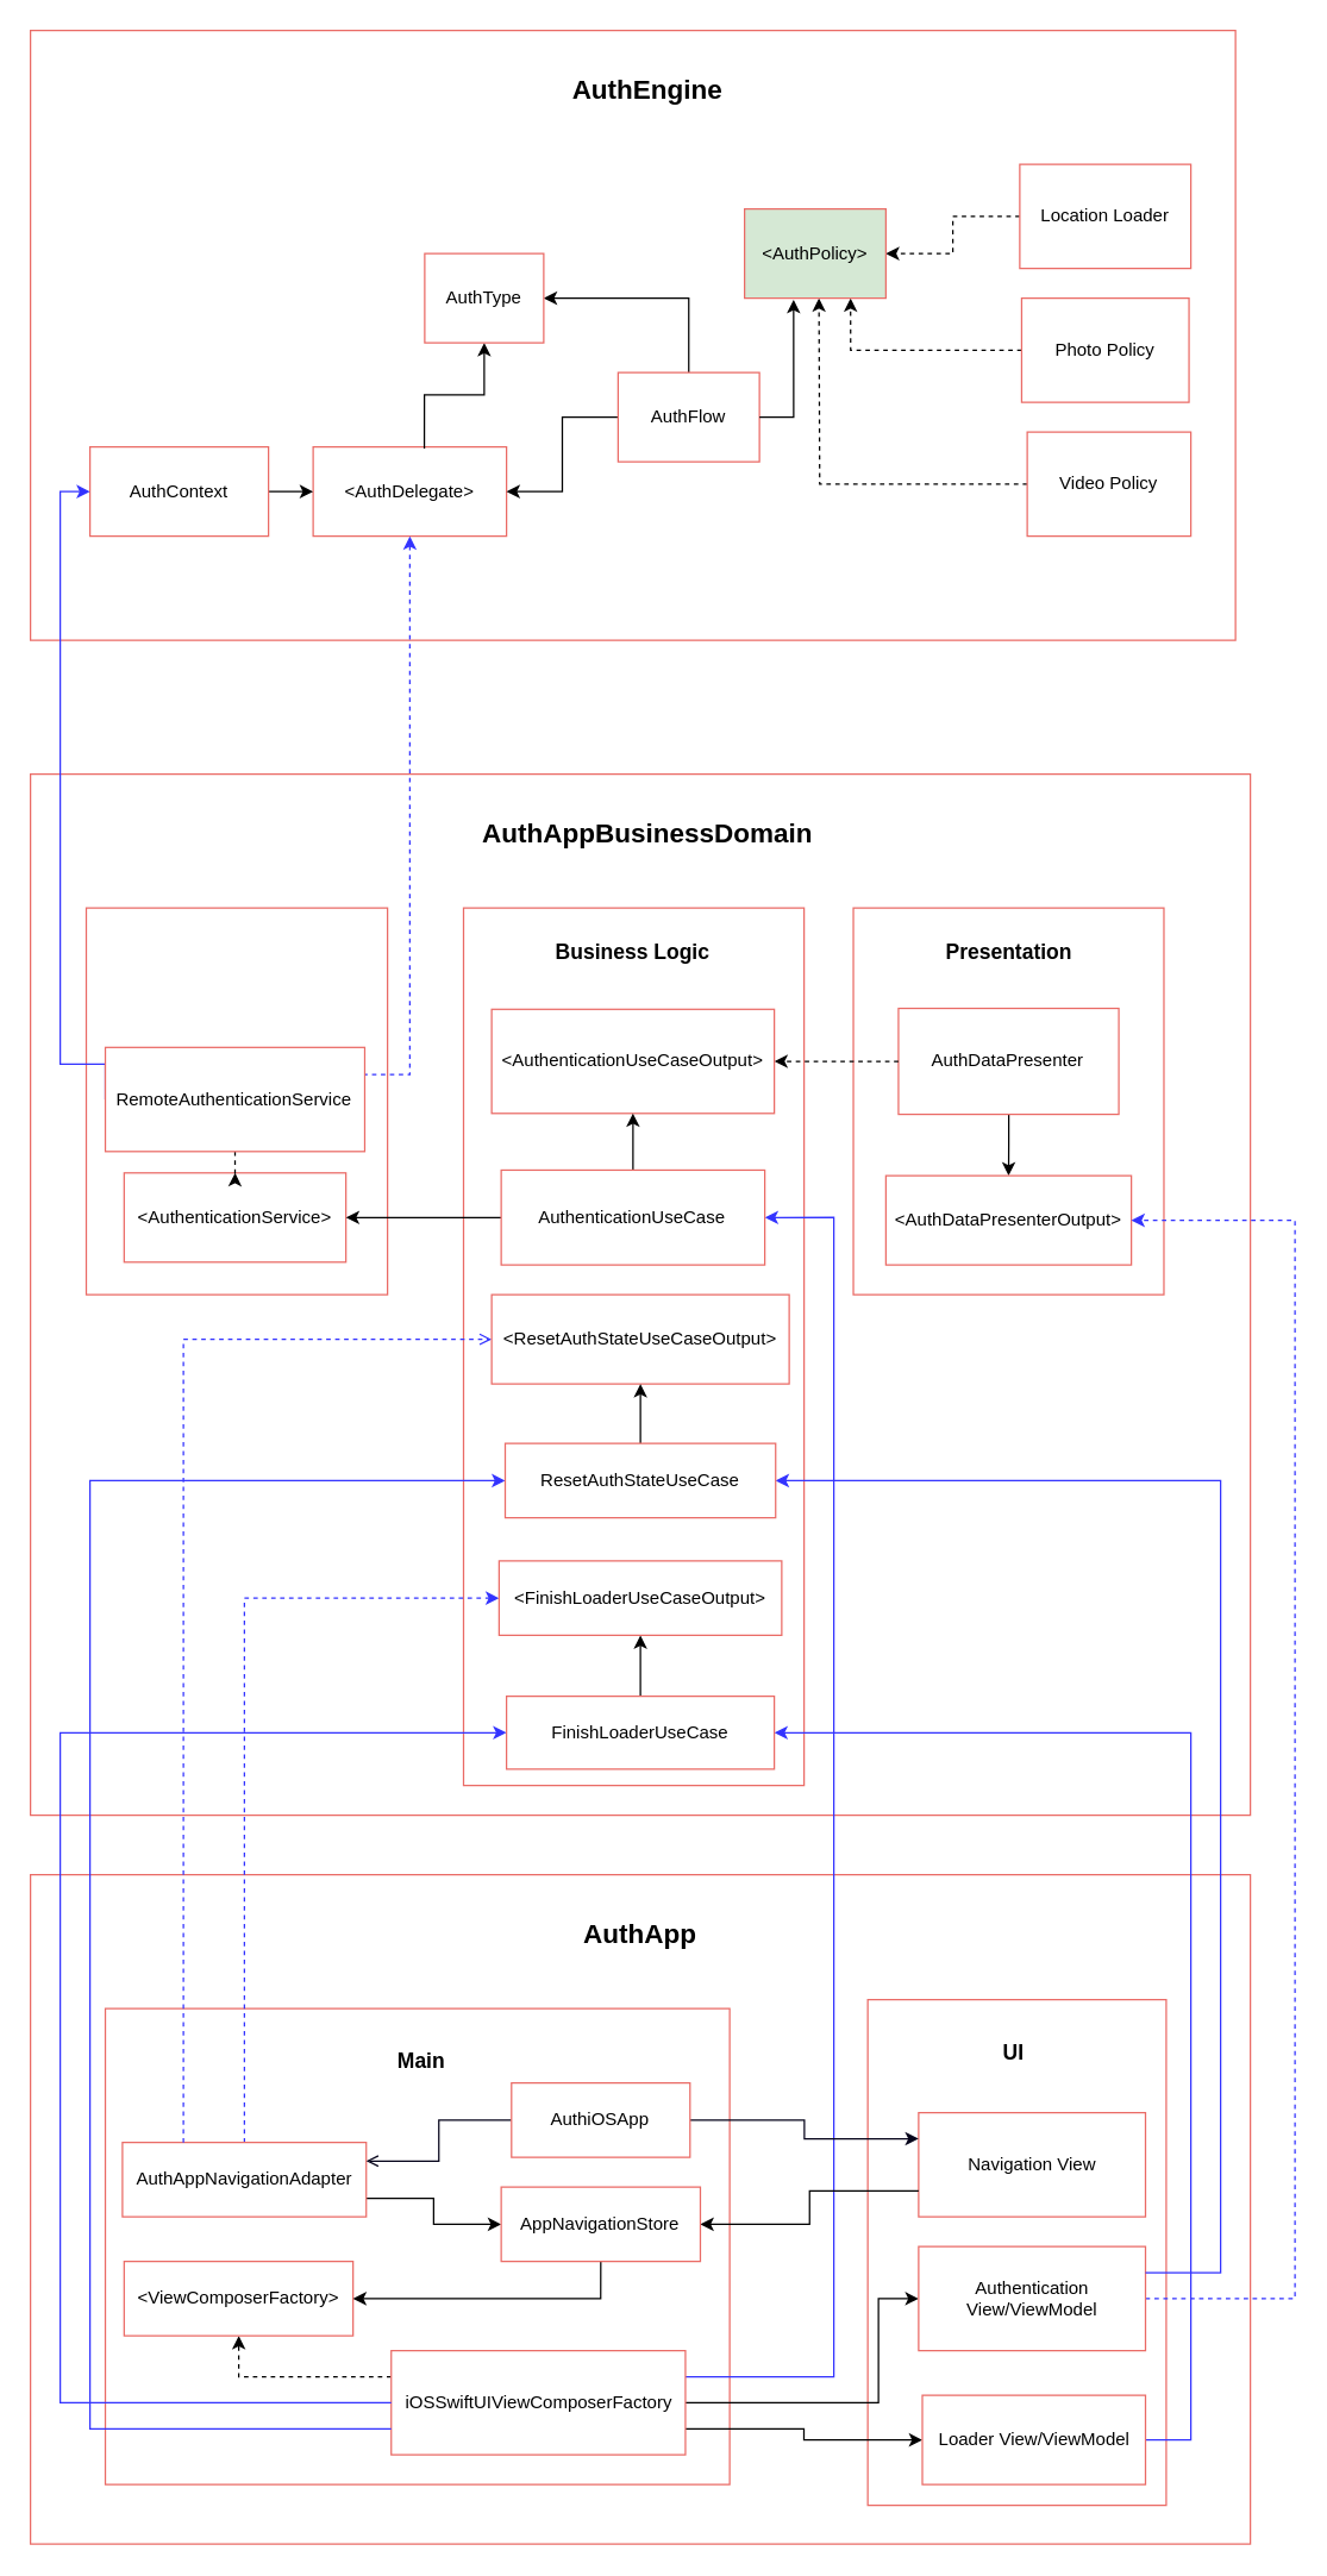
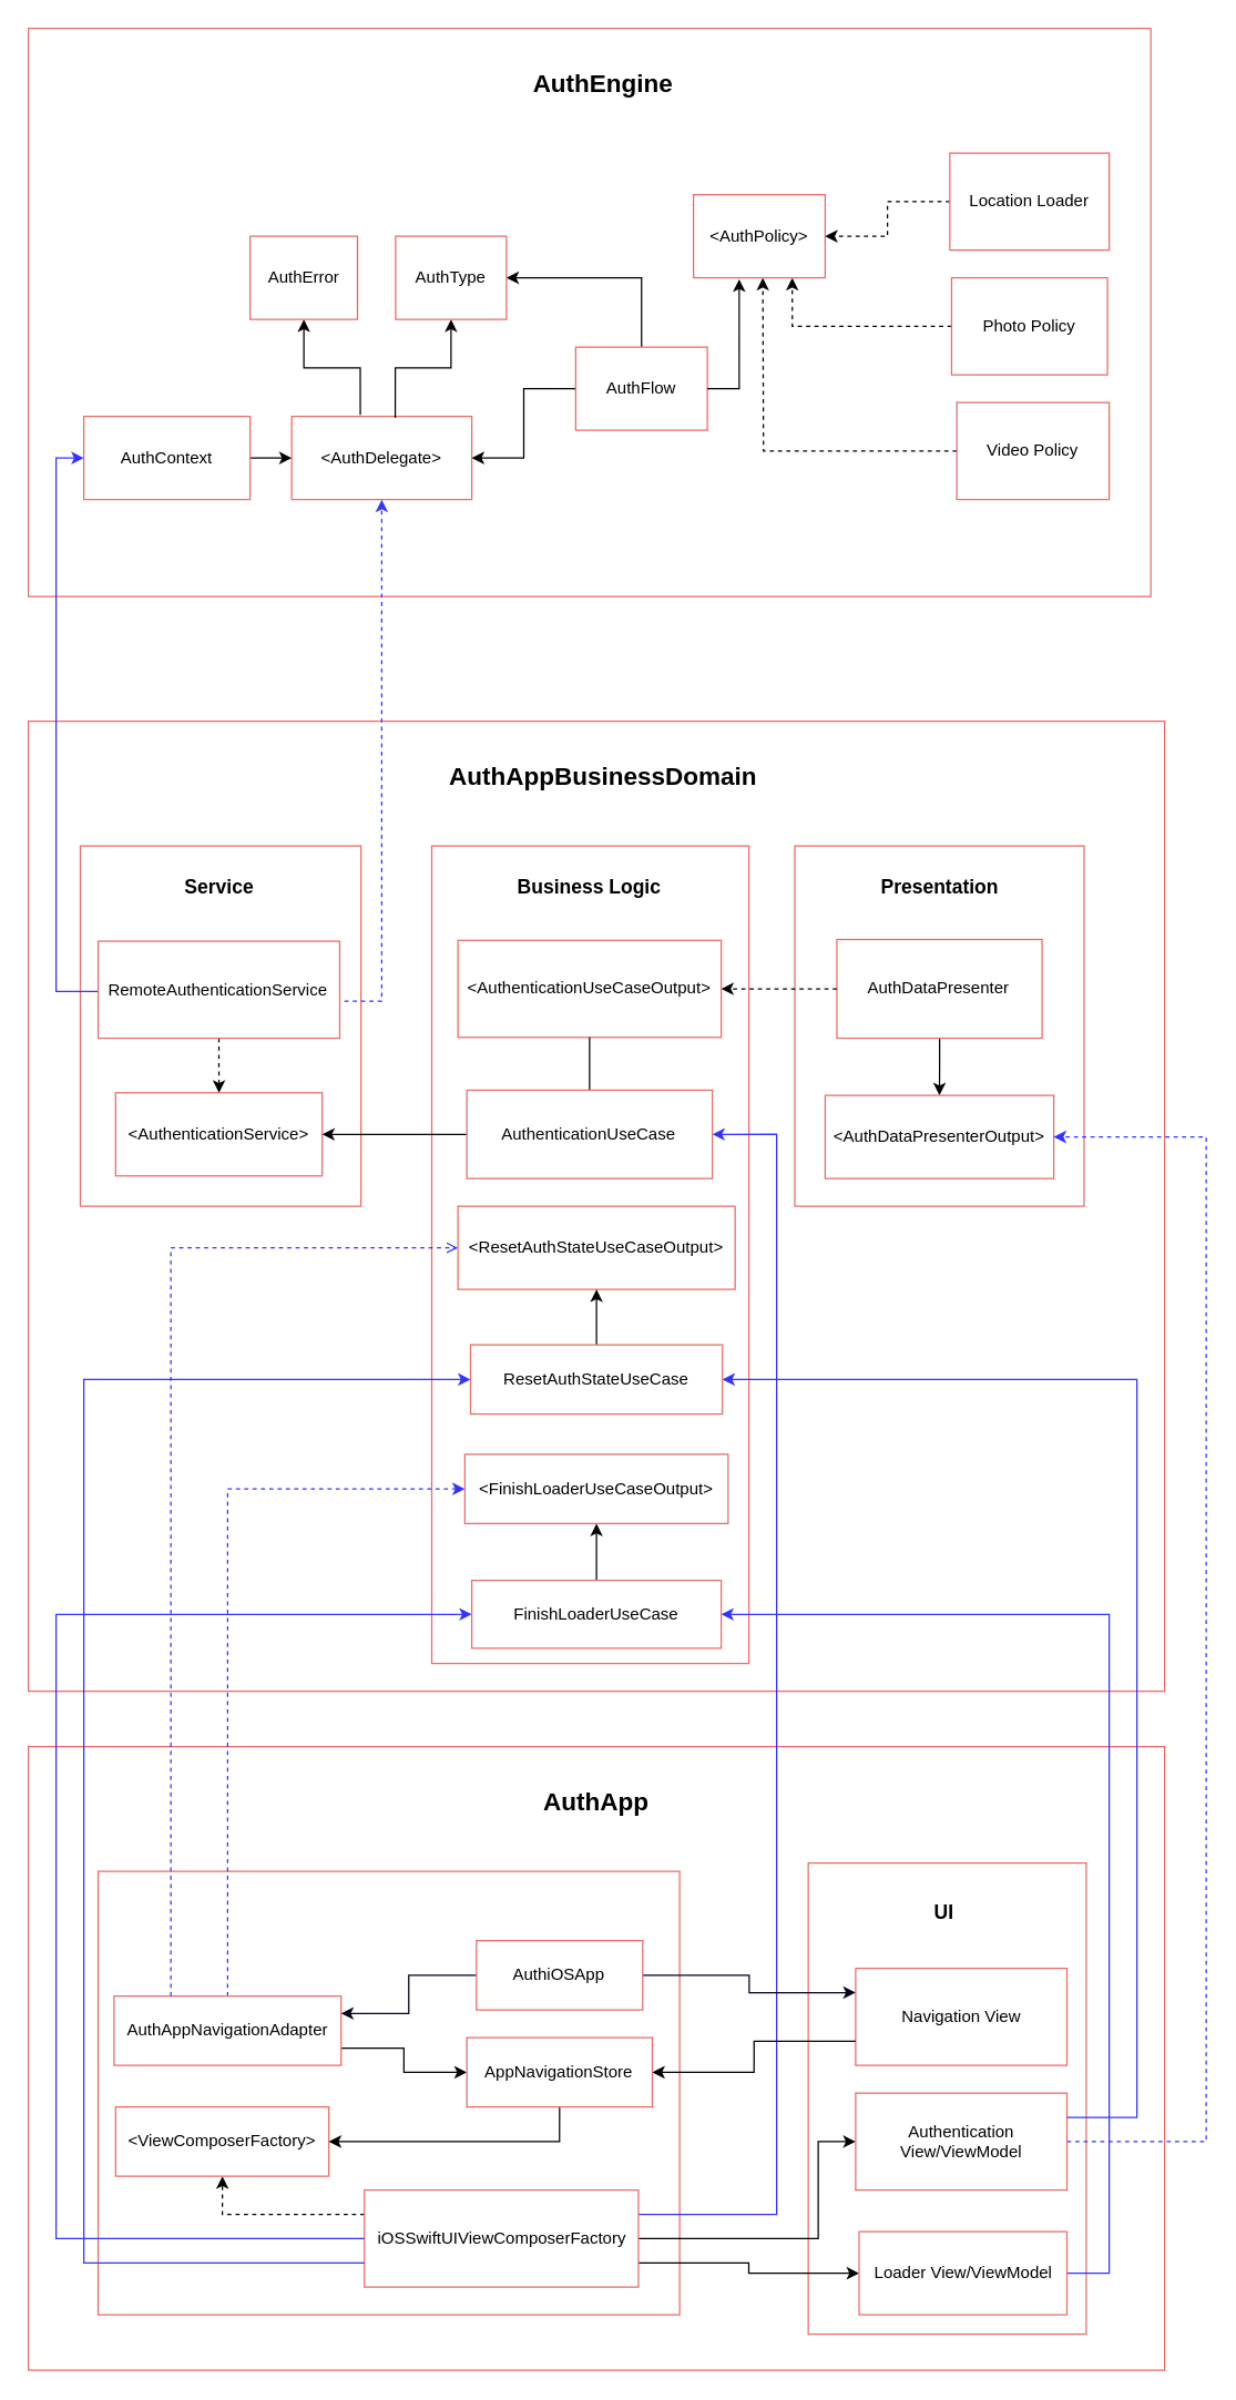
- <mxCell id="26" value="&amp;lt;AuthPolicy&amp;gt;" style="rounded=0;whiteSpace=wrap;html=1;strokeColor=#EA6B66;fillColor=#d5e8d4;" parent="1" vertex="1"><mxGeometry x="500" y="140" width="95" height="60" as="geometry" /></mxCell>
+ <mxCell id="26" value="&amp;lt;AuthPolicy&amp;gt;" style="rounded=0;whiteSpace=wrap;html=1;strokeColor=#EA6B66;" parent="1" vertex="1"><mxGeometry x="500" y="140" width="95" height="60" as="geometry" /></mxCell>
+ <mxCell id="17" value="AuthError" style="rounded=0;whiteSpace=wrap;html=1;strokeColor=#EA6B66;" parent="1" vertex="1"><mxGeometry x="180" y="170" width="77.5" height="60" as="geometry" /></mxCell>
+ <mxCell id="16" value="" style="edgeStyle=orthogonalEdgeStyle;rounded=0;orthogonalLoop=1;jettySize=auto;html=1;exitX=0.381;exitY=-0.017;exitDx=0;exitDy=0;exitPerimeter=0;" parent="1" source="15" target="17" edge="1"><mxGeometry relative="1" as="geometry" /></mxCell>
+ <mxCell id="33" value="&lt;b&gt;&lt;font style=&quot;font-size: 14px&quot;&gt;Service&lt;/font&gt;&lt;/b&gt;" style="text;html=1;strokeColor=none;fillColor=none;align=center;verticalAlign=middle;whiteSpace=wrap;rounded=0;" parent="1" vertex="1"><mxGeometry x="137.5" y="630" width="40" height="20" as="geometry" /></mxCell>
- <mxCell id="32" value="RemoteAuthenticationService" style="rounded=0;whiteSpace=wrap;html=1;strokeColor=#EA6B66;" parent="1" vertex="1"><mxGeometry x="70.32" y="703.75" width="174.37" height="70" as="geometry" /></mxCell>
+ <mxCell id="32" value="RemoteAuthenticationService" style="rounded=0;whiteSpace=wrap;html=1;strokeColor=#EA6B66;" parent="1" vertex="1"><mxGeometry x="70.32" y="678.75" width="174.37" height="70" as="geometry" /></mxCell>
- <mxCell id="42" value="" style="edgeStyle=orthogonalEdgeStyle;rounded=0;orthogonalLoop=1;jettySize=auto;html=1;" parent="1" source="45" target="41" edge="1"><mxGeometry relative="1" as="geometry" /></mxCell>
+ <mxCell id="42" value="" style="edgeStyle=orthogonalEdgeStyle;rounded=0;orthogonalLoop=1;jettySize=auto;html=1;endArrow=none;" parent="1" source="45" target="41" edge="1"><mxGeometry relative="1" as="geometry" /></mxCell>
- <mxCell id="55" value="&lt;b&gt;&lt;font style=&quot;font-size: 14px&quot;&gt;Main&lt;/font&gt;&lt;/b&gt;" style="text;html=1;strokeColor=none;fillColor=none;align=center;verticalAlign=middle;whiteSpace=wrap;rounded=0;" parent="1" vertex="1"><mxGeometry x="262.5" y="1370" width="40" height="30" as="geometry" /></mxCell>
- <mxCell id="77" style="edgeStyle=orthogonalEdgeStyle;rounded=0;orthogonalLoop=1;jettySize=auto;html=1;entryX=1;entryY=0.25;entryDx=0;entryDy=0;strokeColor=#05031A;endArrow=open;" parent="1" source="78" target="54" edge="1"><mxGeometry relative="1" as="geometry" /></mxCell>
+ <mxCell id="77" style="edgeStyle=orthogonalEdgeStyle;rounded=0;orthogonalLoop=1;jettySize=auto;html=1;entryX=1;entryY=0.25;entryDx=0;entryDy=0;strokeColor=#05031A;" parent="1" source="78" target="54" edge="1"><mxGeometry relative="1" as="geometry" /></mxCell>
